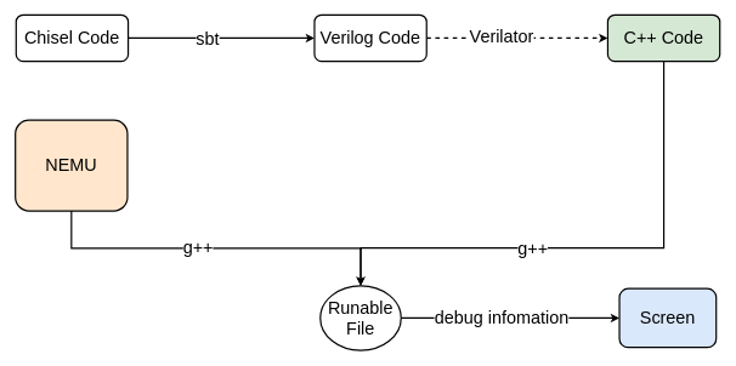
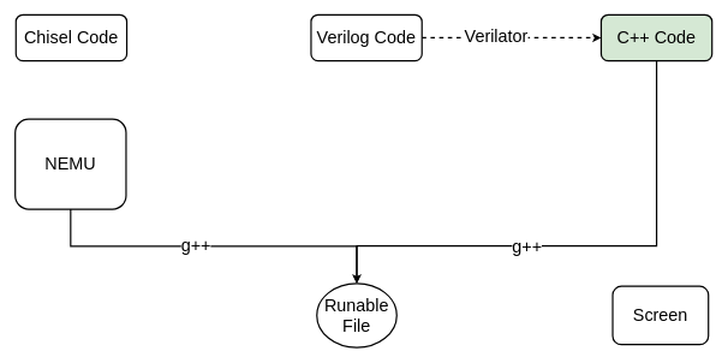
- <mxCell id="2" style="edgeStyle=orthogonalEdgeStyle;rounded=0;orthogonalLoop=1;jettySize=auto;html=1;exitX=1;exitY=0.5;exitDx=0;exitDy=0;entryX=0;entryY=0.5;entryDx=0;entryDy=0;strokeWidth=2;" edge="1" parent="1" source="4" target="7"><mxGeometry relative="1" as="geometry" /></mxCell>
- <mxCell id="3" value="&lt;font style=&quot;font-size: 24px&quot;&gt;sbt&lt;/font&gt;" style="edgeLabel;html=1;align=center;verticalAlign=middle;resizable=0;points=[];" vertex="1" connectable="0" parent="2"><mxGeometry x="-0.156" relative="1" as="geometry"><mxPoint as="offset" /></mxGeometry></mxCell>
- <mxCell id="13" value="&lt;span style=&quot;font-size: 24px&quot;&gt;NEMU&lt;/span&gt;" style="rounded=1;whiteSpace=wrap;html=1;strokeWidth=2;fillColor=#ffe6cc;" vertex="1" parent="1"><mxGeometry x="20" y="165" width="154" height="125" as="geometry" /></mxCell>
+ <mxCell id="13" value="&lt;span style=&quot;font-size: 24px&quot;&gt;NEMU&lt;/span&gt;" style="rounded=1;whiteSpace=wrap;html=1;strokeWidth=2;" vertex="1" parent="1"><mxGeometry x="20" y="165" width="154" height="125" as="geometry" /></mxCell>
- <mxCell id="14" style="edgeStyle=orthogonalEdgeStyle;rounded=0;orthogonalLoop=1;jettySize=auto;html=1;exitX=1;exitY=0.5;exitDx=0;exitDy=0;strokeWidth=2;" edge="1" parent="1" source="16" target="17"><mxGeometry relative="1" as="geometry" /></mxCell>
- <mxCell id="15" value="&lt;font style=&quot;font-size: 24px&quot;&gt;debug infomation&lt;/font&gt;" style="edgeLabel;html=1;align=center;verticalAlign=middle;resizable=0;points=[];" vertex="1" connectable="0" parent="14"><mxGeometry x="-0.313" relative="1" as="geometry"><mxPoint x="34" as="offset" /></mxGeometry></mxCell>
- <mxCell id="17" value="&lt;span style=&quot;font-size: 24px&quot;&gt;Screen&lt;/span&gt;" style="rounded=1;whiteSpace=wrap;html=1;strokeWidth=2;fillColor=#dae8fc;" vertex="1" parent="1"><mxGeometry x="850" y="397" width="133" height="81" as="geometry" /></mxCell>
+ <mxCell id="17" value="&lt;span style=&quot;font-size: 24px&quot;&gt;Screen&lt;/span&gt;" style="rounded=1;whiteSpace=wrap;html=1;strokeWidth=2;" vertex="1" parent="1"><mxGeometry x="850" y="397" width="133" height="81" as="geometry" /></mxCell>
